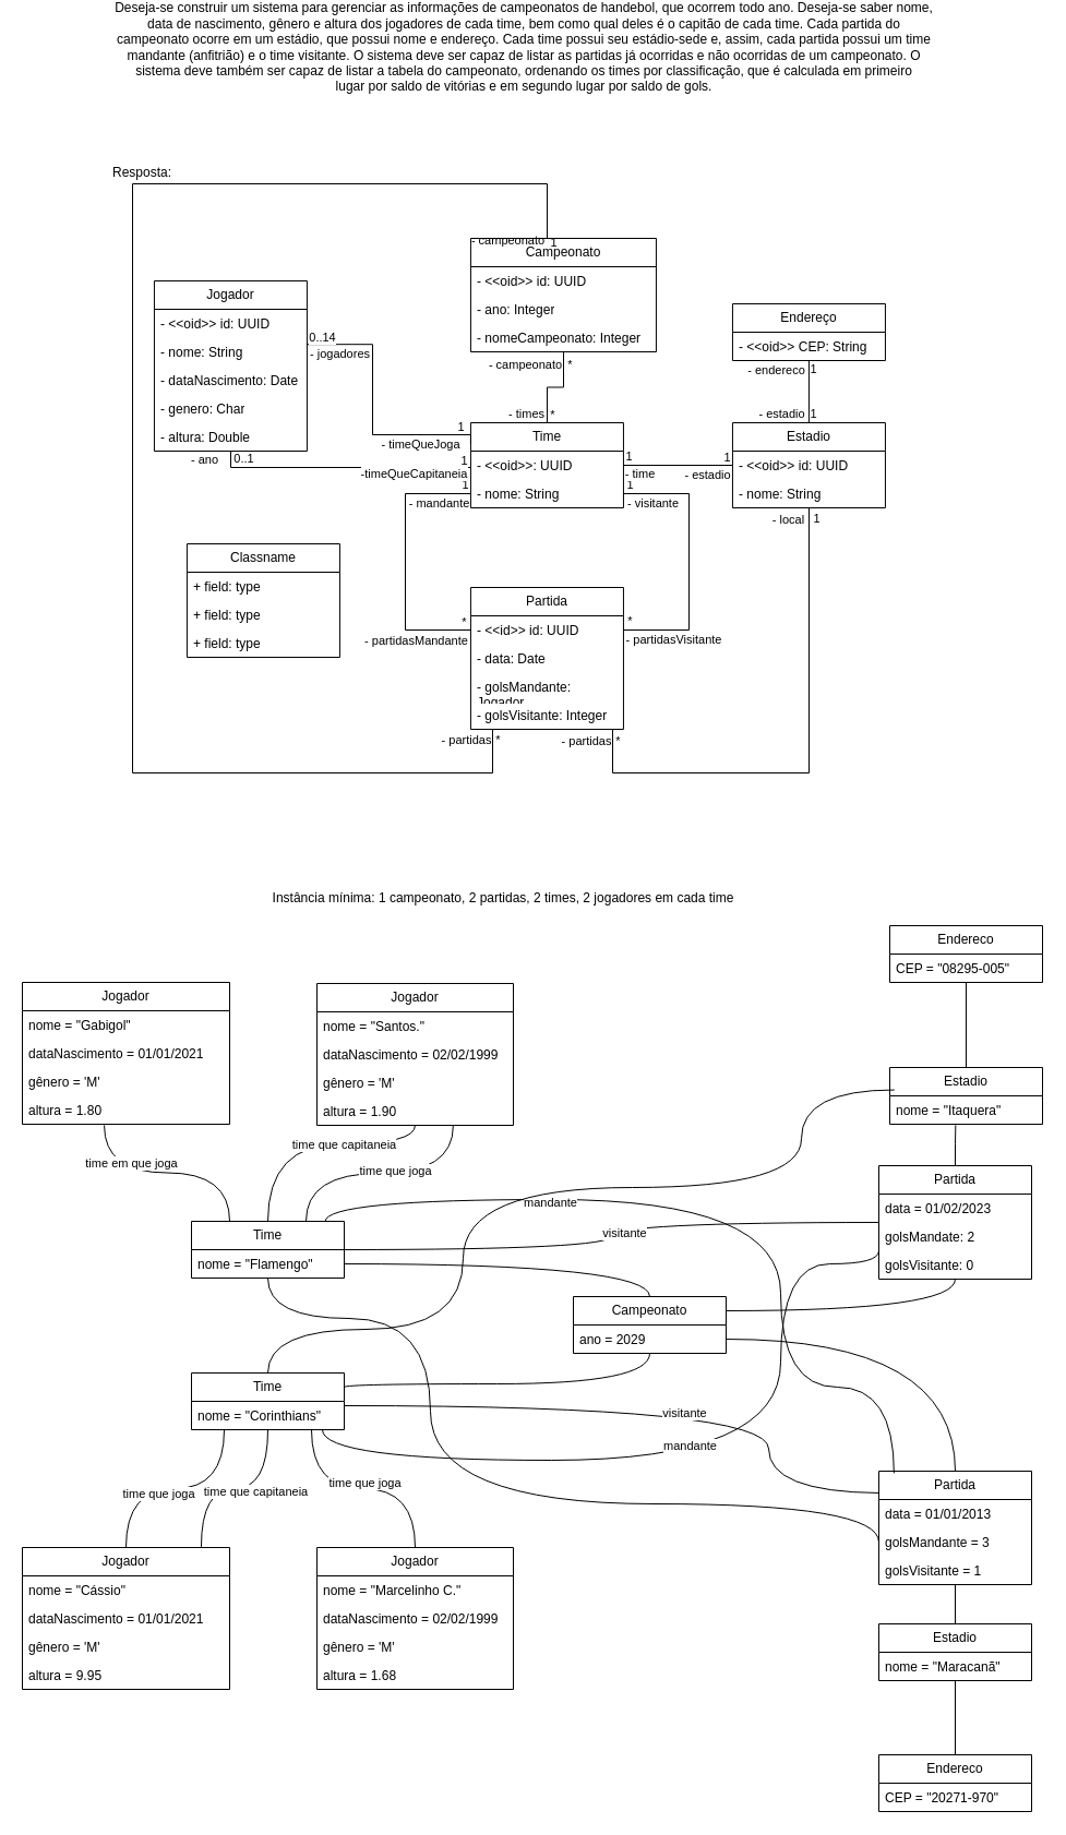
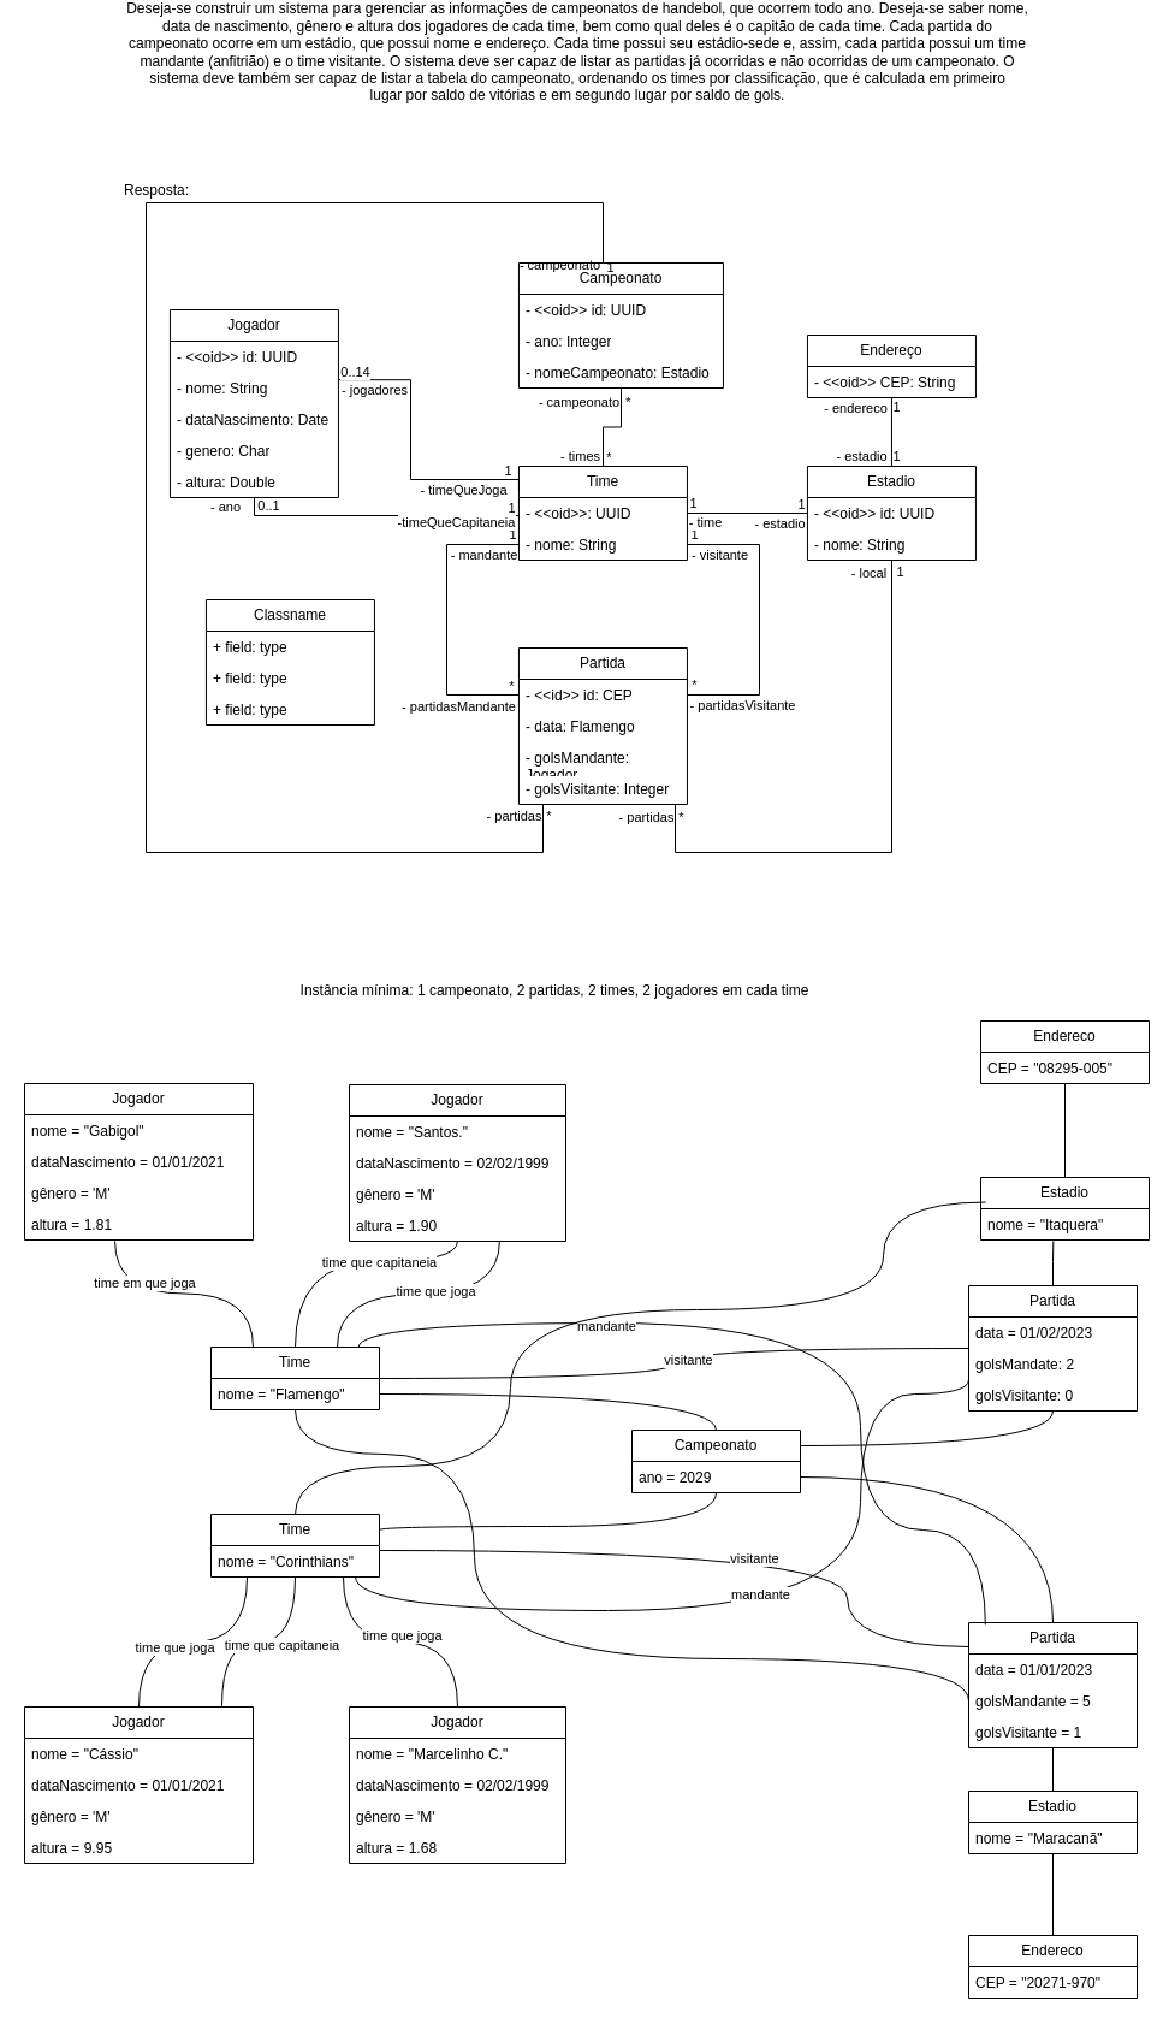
- <mxCell id="51" value="- nomeCampeonato: Integer" style="text;strokeColor=none;fillColor=none;align=left;verticalAlign=top;spacingLeft=4;spacingRight=4;overflow=hidden;rotatable=0;points=[[0,0.5],[1,0.5]];portConstraint=eastwest;whiteSpace=wrap;html=1;" vertex="1" parent="48"><mxGeometry y="78" width="170" height="26" as="geometry" /></mxCell>
+ <mxCell id="51" value="- nomeCampeonato: Estadio" style="text;strokeColor=none;fillColor=none;align=left;verticalAlign=top;spacingLeft=4;spacingRight=4;overflow=hidden;rotatable=0;points=[[0,0.5],[1,0.5]];portConstraint=eastwest;whiteSpace=wrap;html=1;" vertex="1" parent="48"><mxGeometry y="78" width="170" height="26" as="geometry" /></mxCell>
- <mxCell id="34" value="- &amp;lt;&amp;lt;id&amp;gt;&amp;gt; id: UUID" style="text;strokeColor=none;fillColor=none;align=left;verticalAlign=top;spacingLeft=4;spacingRight=4;overflow=hidden;rotatable=0;points=[[0,0.5],[1,0.5]];portConstraint=eastwest;whiteSpace=wrap;html=1;" vertex="1" parent="33"><mxGeometry y="26" width="140" height="26" as="geometry" /></mxCell>
+ <mxCell id="34" value="- &amp;lt;&amp;lt;id&amp;gt;&amp;gt; id: CEP" style="text;strokeColor=none;fillColor=none;align=left;verticalAlign=top;spacingLeft=4;spacingRight=4;overflow=hidden;rotatable=0;points=[[0,0.5],[1,0.5]];portConstraint=eastwest;whiteSpace=wrap;html=1;" vertex="1" parent="33"><mxGeometry y="26" width="140" height="26" as="geometry" /></mxCell>
- <mxCell id="35" value="- data: Date" style="text;strokeColor=none;fillColor=none;align=left;verticalAlign=top;spacingLeft=4;spacingRight=4;overflow=hidden;rotatable=0;points=[[0,0.5],[1,0.5]];portConstraint=eastwest;whiteSpace=wrap;html=1;" vertex="1" parent="33"><mxGeometry y="52" width="140" height="26" as="geometry" /></mxCell>
+ <mxCell id="35" value="- data: Flamengo" style="text;strokeColor=none;fillColor=none;align=left;verticalAlign=top;spacingLeft=4;spacingRight=4;overflow=hidden;rotatable=0;points=[[0,0.5],[1,0.5]];portConstraint=eastwest;whiteSpace=wrap;html=1;" vertex="1" parent="33"><mxGeometry y="52" width="140" height="26" as="geometry" /></mxCell>
- <mxCell id="118" value="altura = 1.80" style="text;strokeColor=none;fillColor=none;align=left;verticalAlign=top;spacingLeft=4;spacingRight=4;overflow=hidden;rotatable=0;points=[[0,0.5],[1,0.5]];portConstraint=eastwest;whiteSpace=wrap;html=1;" vertex="1" parent="114"><mxGeometry y="104" width="190" height="26" as="geometry" /></mxCell>
+ <mxCell id="118" value="altura = 1.81" style="text;strokeColor=none;fillColor=none;align=left;verticalAlign=top;spacingLeft=4;spacingRight=4;overflow=hidden;rotatable=0;points=[[0,0.5],[1,0.5]];portConstraint=eastwest;whiteSpace=wrap;html=1;" vertex="1" parent="114"><mxGeometry y="104" width="190" height="26" as="geometry" /></mxCell>
- <mxCell id="74" value="data = 01/01/2013" style="text;strokeColor=none;fillColor=none;align=left;verticalAlign=top;spacingLeft=4;spacingRight=4;overflow=hidden;rotatable=0;points=[[0,0.5],[1,0.5]];portConstraint=eastwest;whiteSpace=wrap;html=1;" vertex="1" parent="73"><mxGeometry y="26" width="140" height="26" as="geometry" /></mxCell>
+ <mxCell id="74" value="data = 01/01/2023" style="text;strokeColor=none;fillColor=none;align=left;verticalAlign=top;spacingLeft=4;spacingRight=4;overflow=hidden;rotatable=0;points=[[0,0.5],[1,0.5]];portConstraint=eastwest;whiteSpace=wrap;html=1;" vertex="1" parent="73"><mxGeometry y="26" width="140" height="26" as="geometry" /></mxCell>
- <mxCell id="75" value="golsMandante = 3" style="text;strokeColor=none;fillColor=none;align=left;verticalAlign=top;spacingLeft=4;spacingRight=4;overflow=hidden;rotatable=0;points=[[0,0.5],[1,0.5]];portConstraint=eastwest;whiteSpace=wrap;html=1;" vertex="1" parent="73"><mxGeometry y="52" width="140" height="26" as="geometry" /></mxCell>
+ <mxCell id="75" value="golsMandante = 5" style="text;strokeColor=none;fillColor=none;align=left;verticalAlign=top;spacingLeft=4;spacingRight=4;overflow=hidden;rotatable=0;points=[[0,0.5],[1,0.5]];portConstraint=eastwest;whiteSpace=wrap;html=1;" vertex="1" parent="73"><mxGeometry y="52" width="140" height="26" as="geometry" /></mxCell>
